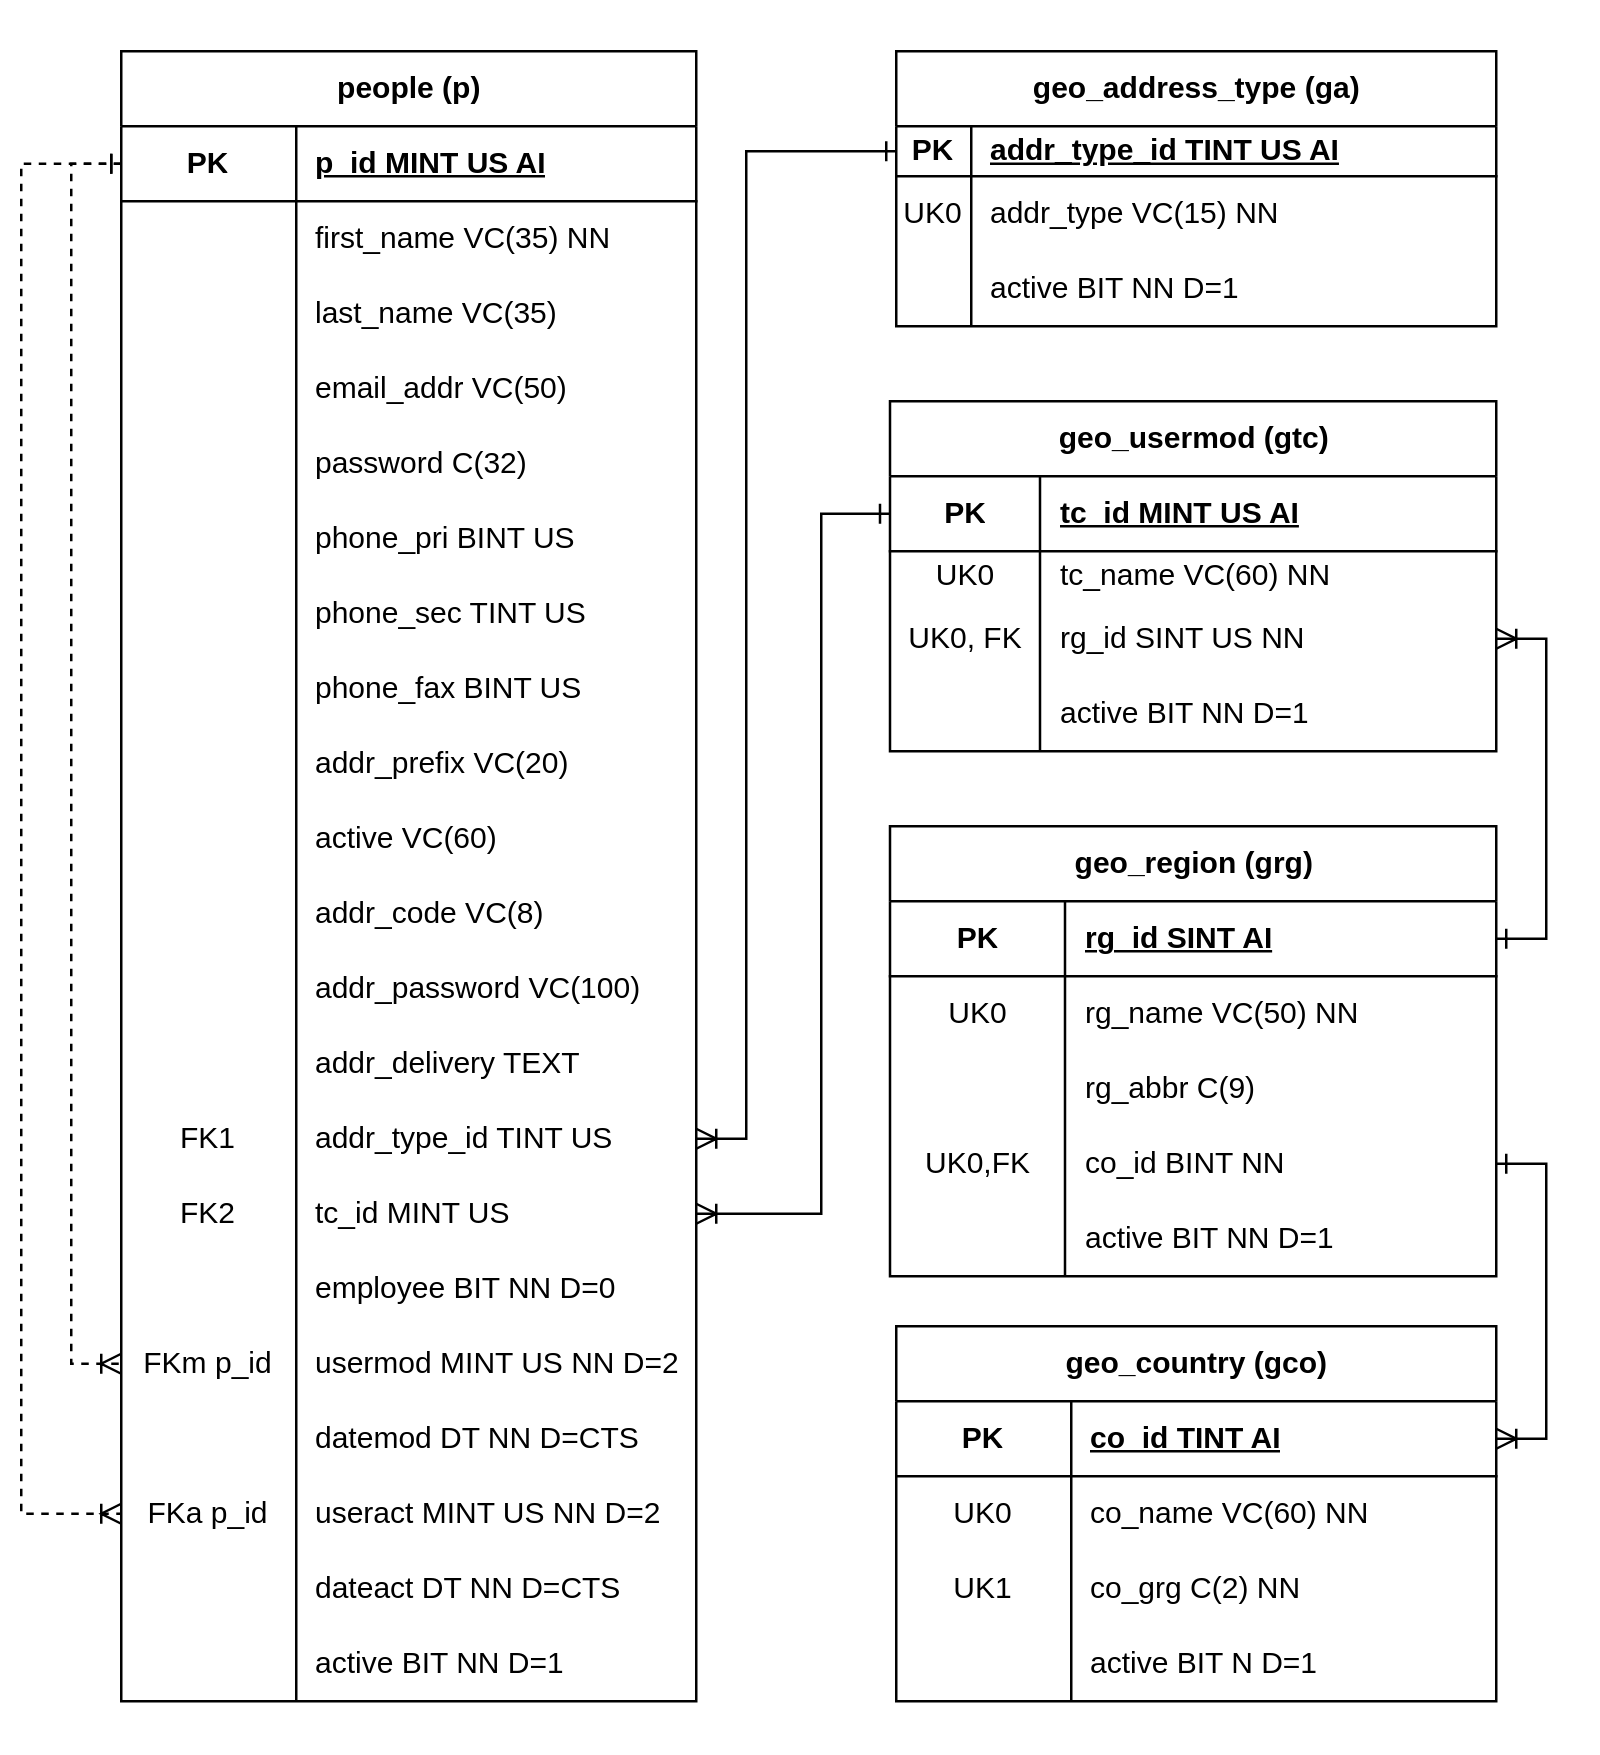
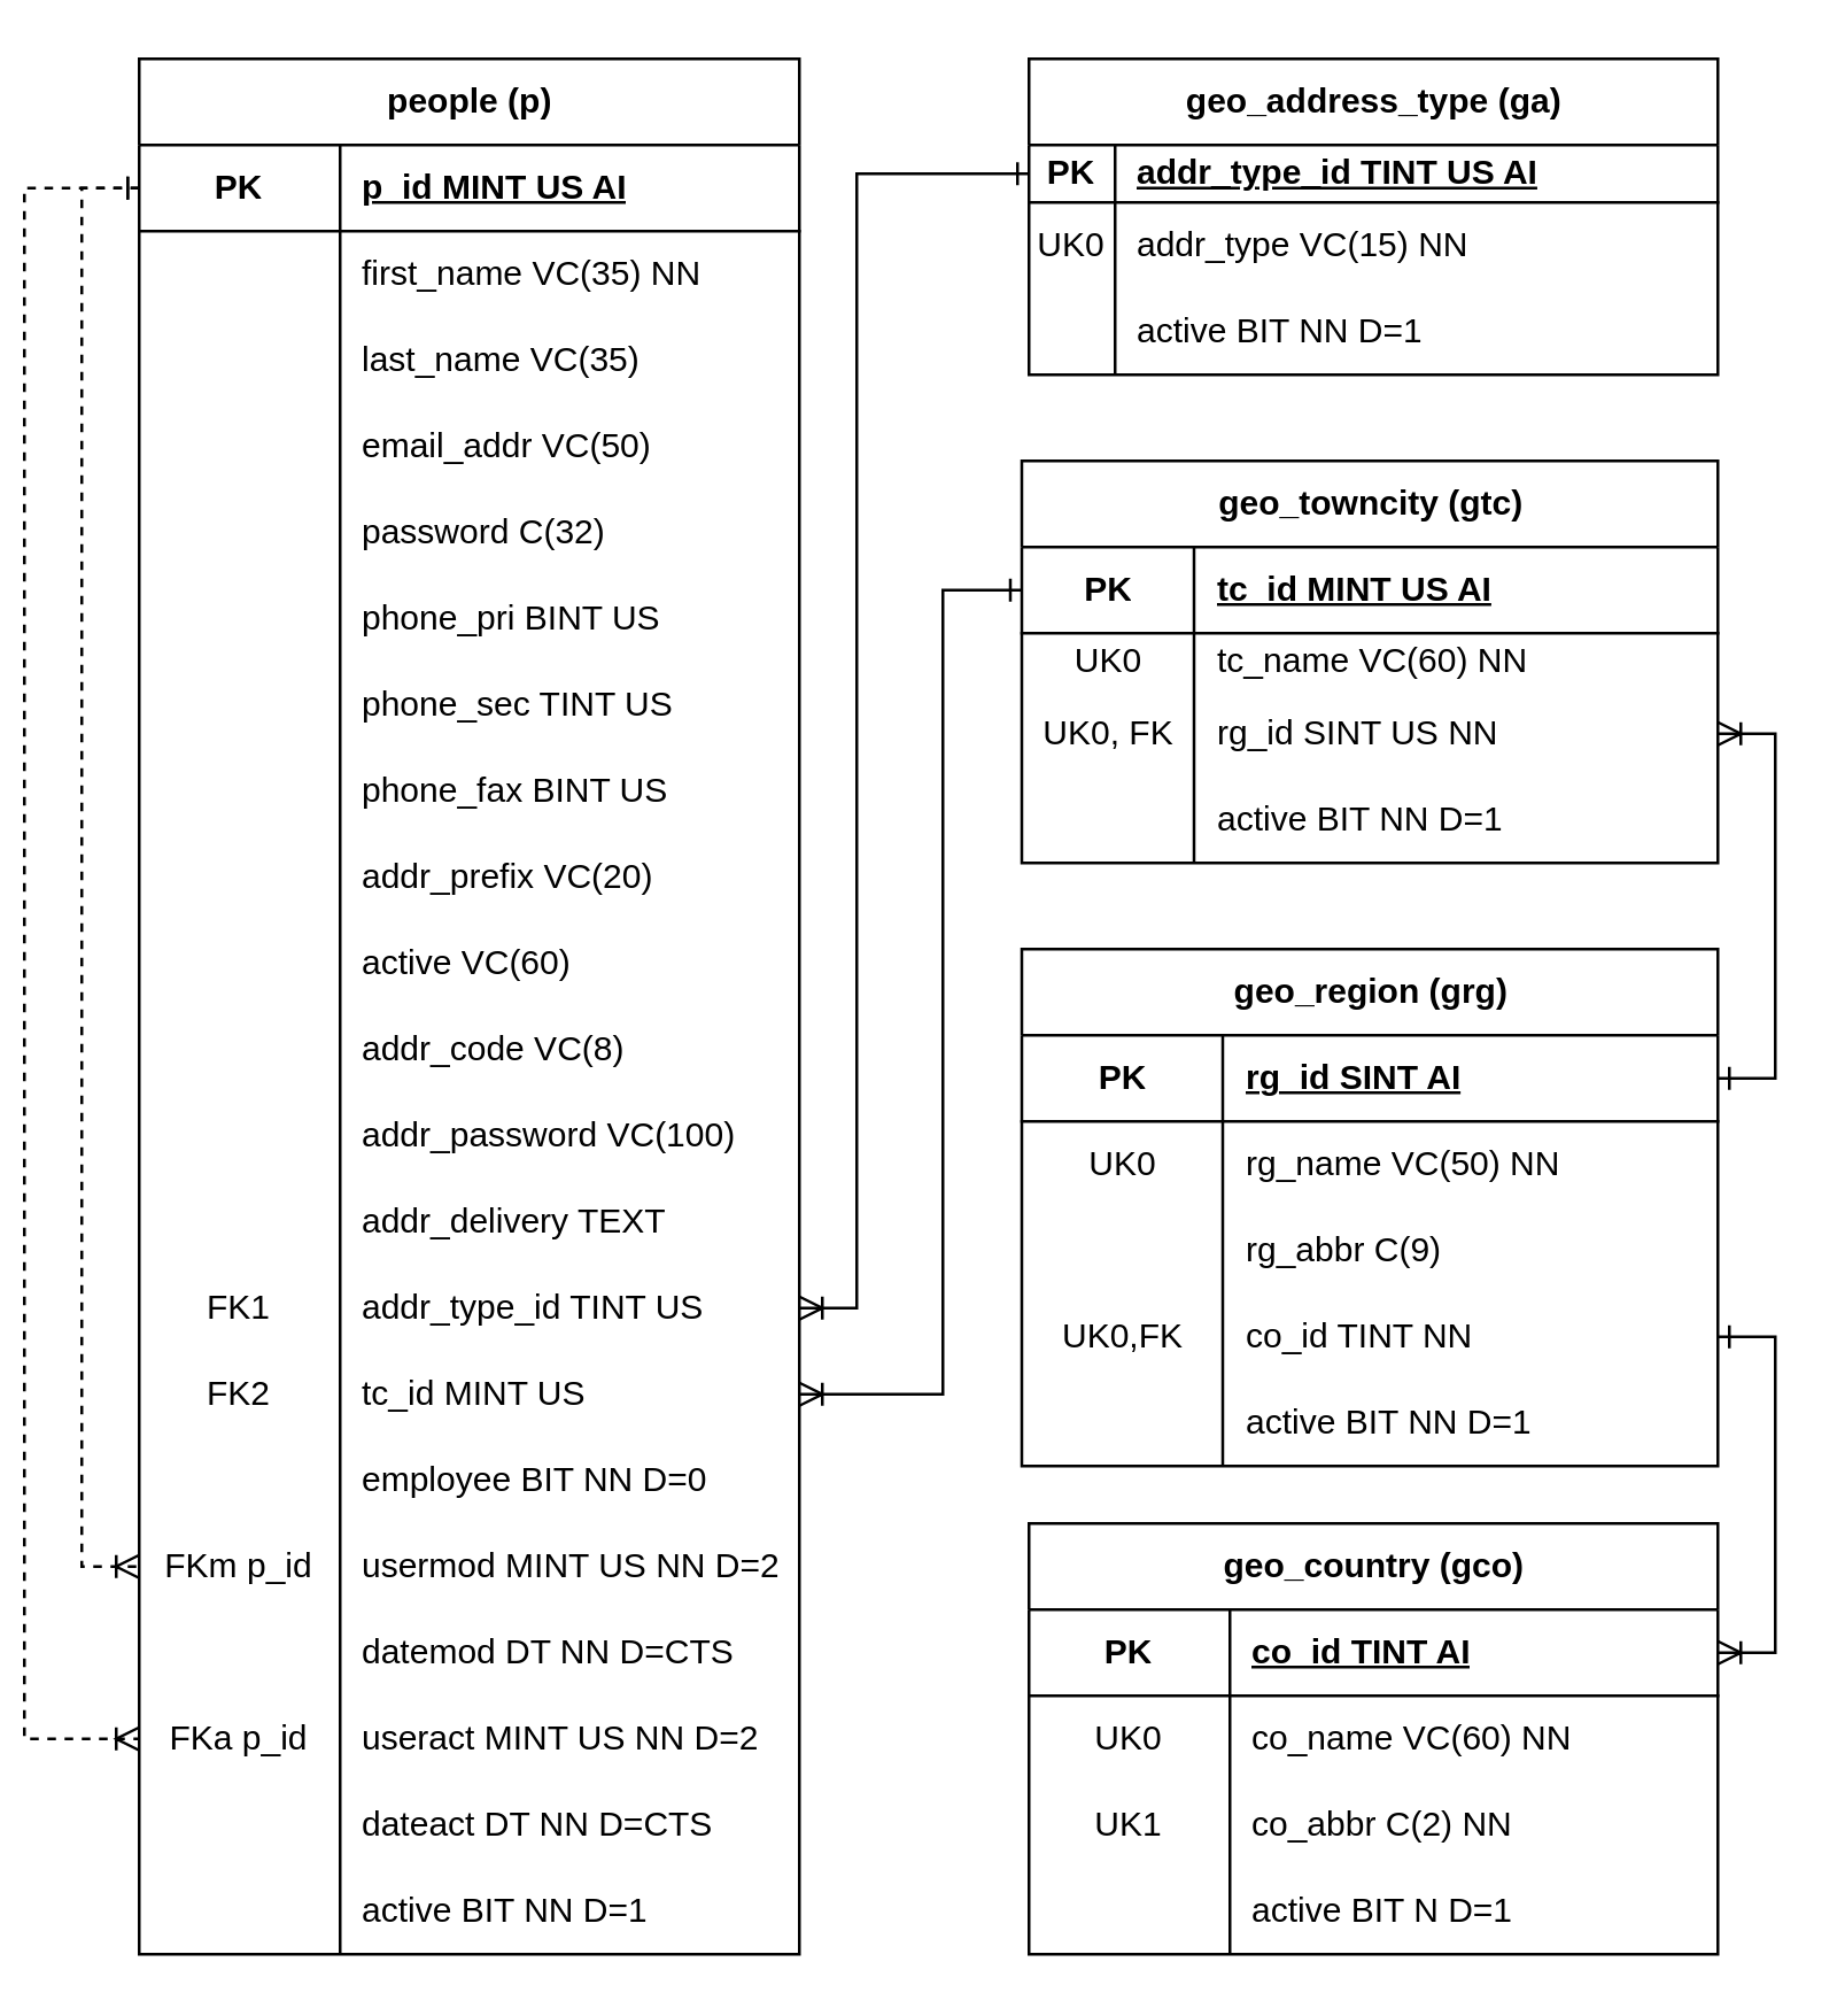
- <mxCell id="109" value="geo_usermod (gtc)" style="shape=table;startSize=30;container=1;collapsible=1;childLayout=tableLayout;fixedRows=1;rowLines=0;fontStyle=1;align=center;resizeLast=1;html=1;" parent="1" vertex="1"><mxGeometry x="327.5" y="160" width="242.5" height="140" as="geometry" /></mxCell>
+ <mxCell id="109" value="geo_towncity (gtc)" style="shape=table;startSize=30;container=1;collapsible=1;childLayout=tableLayout;fixedRows=1;rowLines=0;fontStyle=1;align=center;resizeLast=1;html=1;" parent="1" vertex="1"><mxGeometry x="327.5" y="160" width="242.5" height="140" as="geometry" /></mxCell>
- <mxCell id="91" value="co_id BINT NN" style="shape=partialRectangle;connectable=0;fillColor=none;top=0;left=0;bottom=0;right=0;align=left;spacingLeft=6;overflow=hidden;whiteSpace=wrap;html=1;" parent="89" vertex="1"><mxGeometry x="70" width="172.5" height="30" as="geometry"><mxRectangle width="172.5" height="30" as="alternateBounds" /></mxGeometry></mxCell>
+ <mxCell id="91" value="co_id TINT NN" style="shape=partialRectangle;connectable=0;fillColor=none;top=0;left=0;bottom=0;right=0;align=left;spacingLeft=6;overflow=hidden;whiteSpace=wrap;html=1;" parent="89" vertex="1"><mxGeometry x="70" width="172.5" height="30" as="geometry"><mxRectangle width="172.5" height="30" as="alternateBounds" /></mxGeometry></mxCell>
- <mxCell id="104" value="co_grg C(2) NN" style="shape=partialRectangle;connectable=0;fillColor=none;top=0;left=0;bottom=0;right=0;align=left;spacingLeft=6;overflow=hidden;whiteSpace=wrap;html=1;" parent="102" vertex="1"><mxGeometry x="70" width="170" height="30" as="geometry"><mxRectangle width="170" height="30" as="alternateBounds" /></mxGeometry></mxCell>
+ <mxCell id="104" value="co_abbr C(2) NN" style="shape=partialRectangle;connectable=0;fillColor=none;top=0;left=0;bottom=0;right=0;align=left;spacingLeft=6;overflow=hidden;whiteSpace=wrap;html=1;" parent="102" vertex="1"><mxGeometry x="70" width="170" height="30" as="geometry"><mxRectangle width="170" height="30" as="alternateBounds" /></mxGeometry></mxCell>
